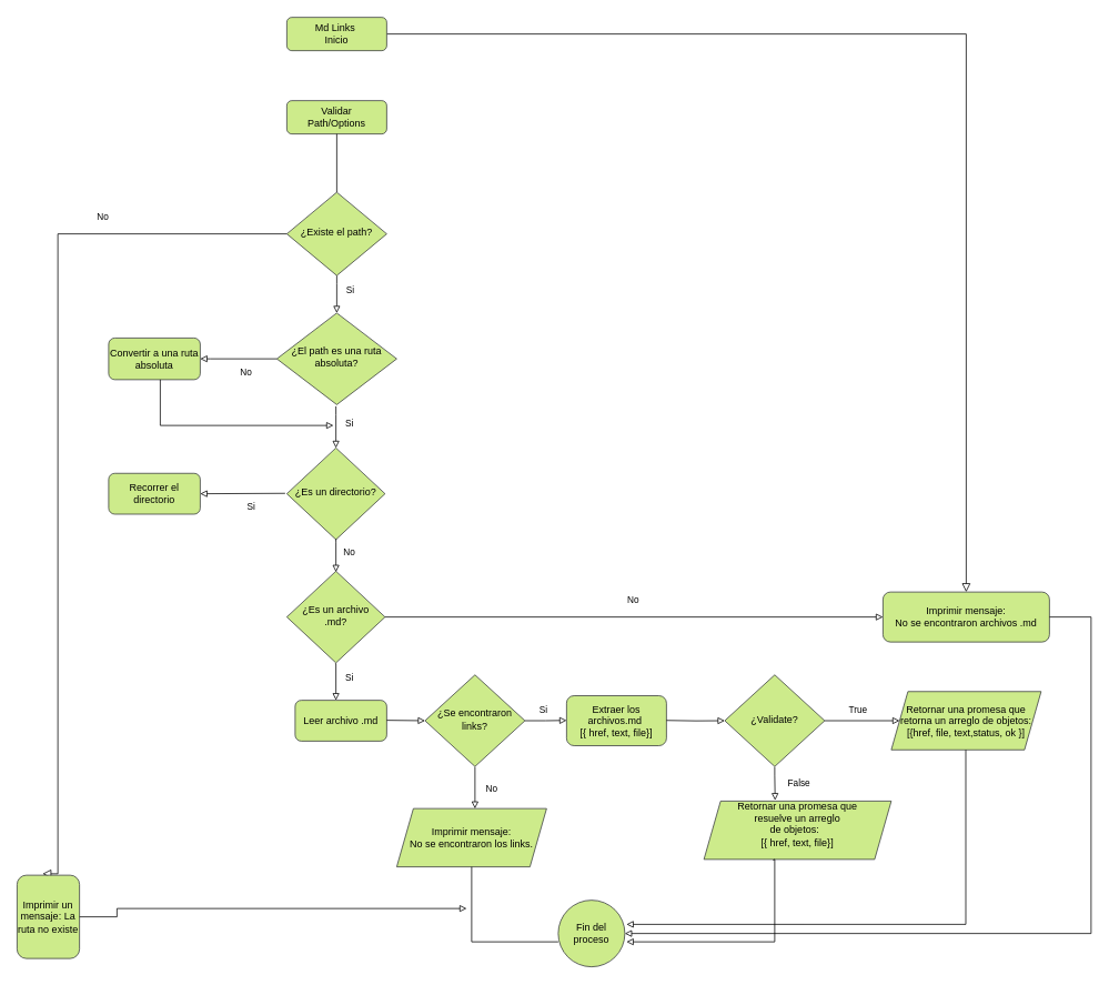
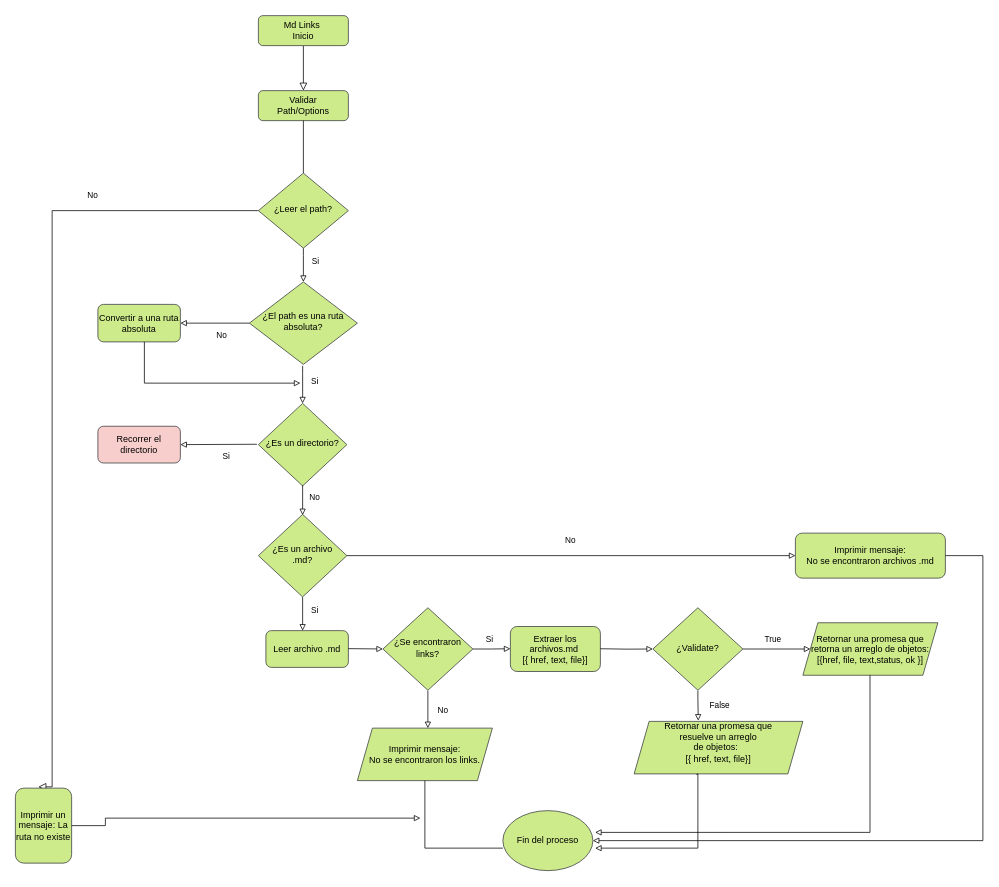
- <mxCell id="2" value="" style="rounded=0;html=1;jettySize=auto;orthogonalLoop=1;fontSize=11;endArrow=block;endFill=0;endSize=8;strokeWidth=1;shadow=0;labelBackgroundColor=none;edgeStyle=orthogonalEdgeStyle;" parent="1" source="3" target="39" edge="1"><mxGeometry relative="1" as="geometry" /></mxCell>
+ <mxCell id="2" value="" style="rounded=0;html=1;jettySize=auto;orthogonalLoop=1;fontSize=11;endArrow=block;endFill=0;endSize=8;strokeWidth=1;shadow=0;labelBackgroundColor=none;edgeStyle=orthogonalEdgeStyle;entryX=0.5;entryY=0;entryDx=0;entryDy=0;" parent="1" source="3" target="5" edge="1"><mxGeometry relative="1" as="geometry" /></mxCell>
- <mxCell id="7" value="¿Existe el path?" style="rhombus;whiteSpace=wrap;html=1;shadow=0;fontFamily=Helvetica;fontSize=12;align=center;strokeWidth=1;spacing=6;spacingTop=-4;fillColor=#cdeb8b;strokeColor=#36393d;" parent="1" vertex="1"><mxGeometry x="344" y="230" width="120" height="100" as="geometry" /></mxCell>
+ <mxCell id="7" value="¿Leer el path?" style="rhombus;whiteSpace=wrap;html=1;shadow=0;fontFamily=Helvetica;fontSize=12;align=center;strokeWidth=1;spacing=6;spacingTop=-4;fillColor=#cdeb8b;strokeColor=#36393d;" parent="1" vertex="1"><mxGeometry x="344" y="230" width="120" height="100" as="geometry" /></mxCell>
- <mxCell id="14" value="Recorrer el directorio" style="rounded=1;whiteSpace=wrap;html=1;fillColor=#cdeb8b;strokeColor=#36393d;" parent="1" vertex="1"><mxGeometry x="130" y="567.5" width="110" height="49" as="geometry" /></mxCell>
+ <mxCell id="14" value="Recorrer el directorio" style="rounded=1;whiteSpace=wrap;html=1;fillColor=#f8cecc;strokeColor=#36393d;" parent="1" vertex="1"><mxGeometry x="130" y="567.5" width="110" height="49" as="geometry" /></mxCell>
- <mxCell id="33" value="Fin del proceso" style="ellipse;whiteSpace=wrap;html=1;fillColor=#cdeb8b;strokeColor=#36393d;" parent="1" vertex="1"><mxGeometry x="670" y="1080" width="80" height="80" as="geometry" /></mxCell>
+ <mxCell id="33" value="Fin del proceso" style="ellipse;whiteSpace=wrap;html=1;fillColor=#cdeb8b;strokeColor=#36393d;" parent="1" vertex="1"><mxGeometry x="670" y="1080" width="120" height="80" as="geometry" /></mxCell>
